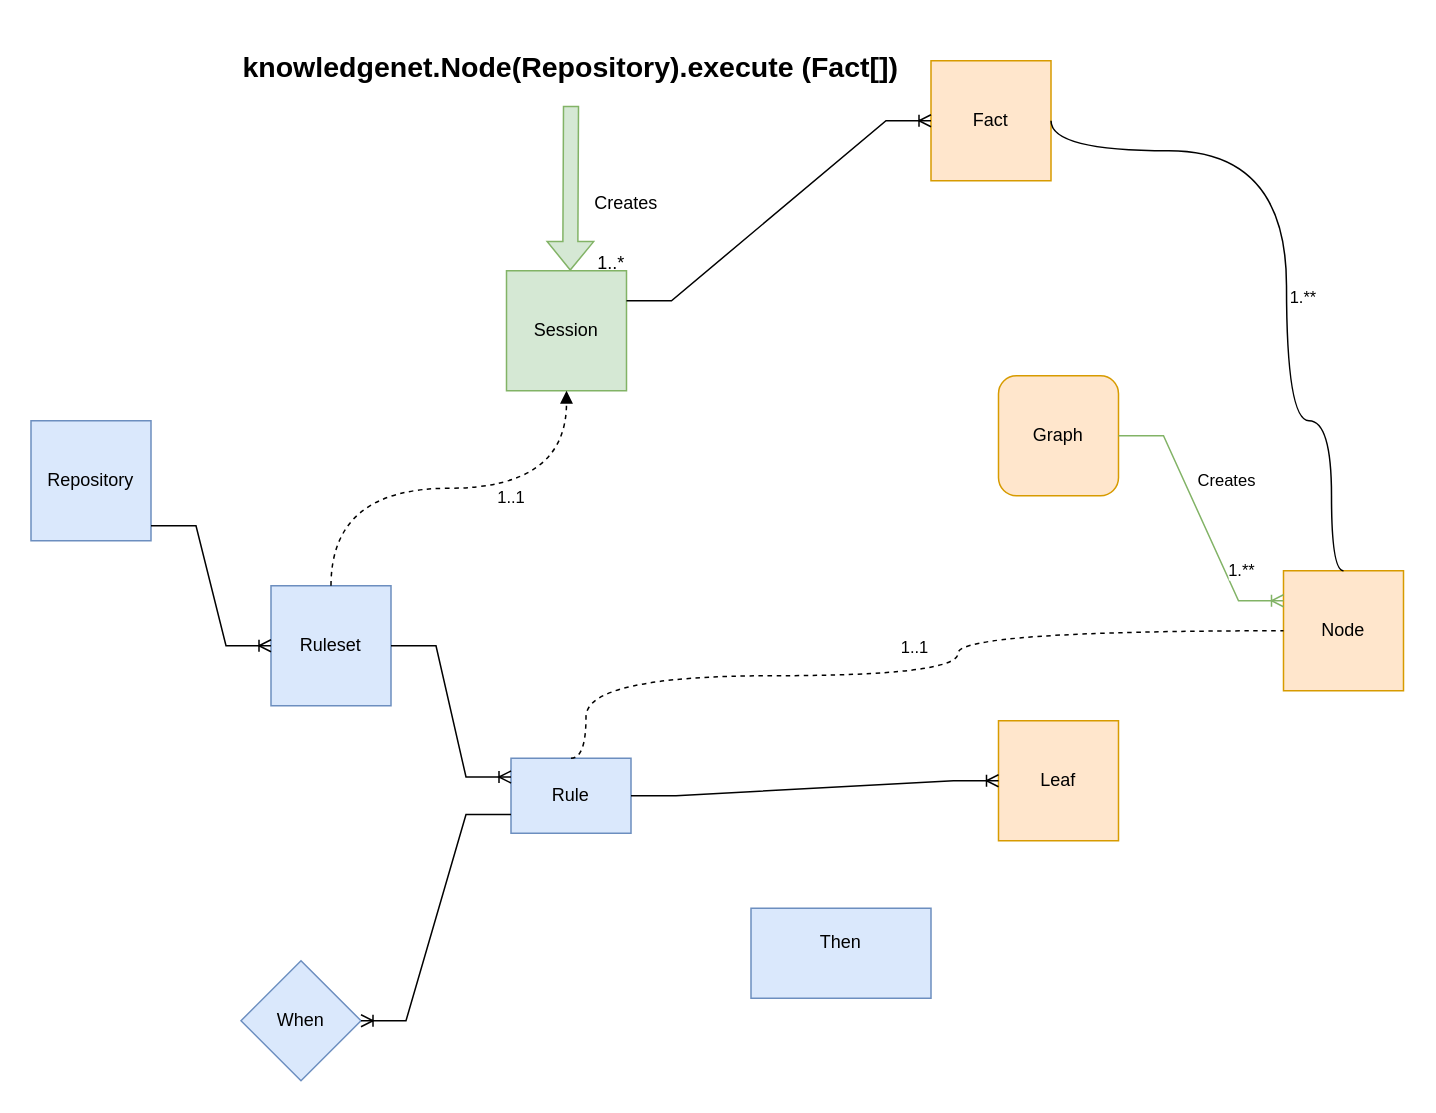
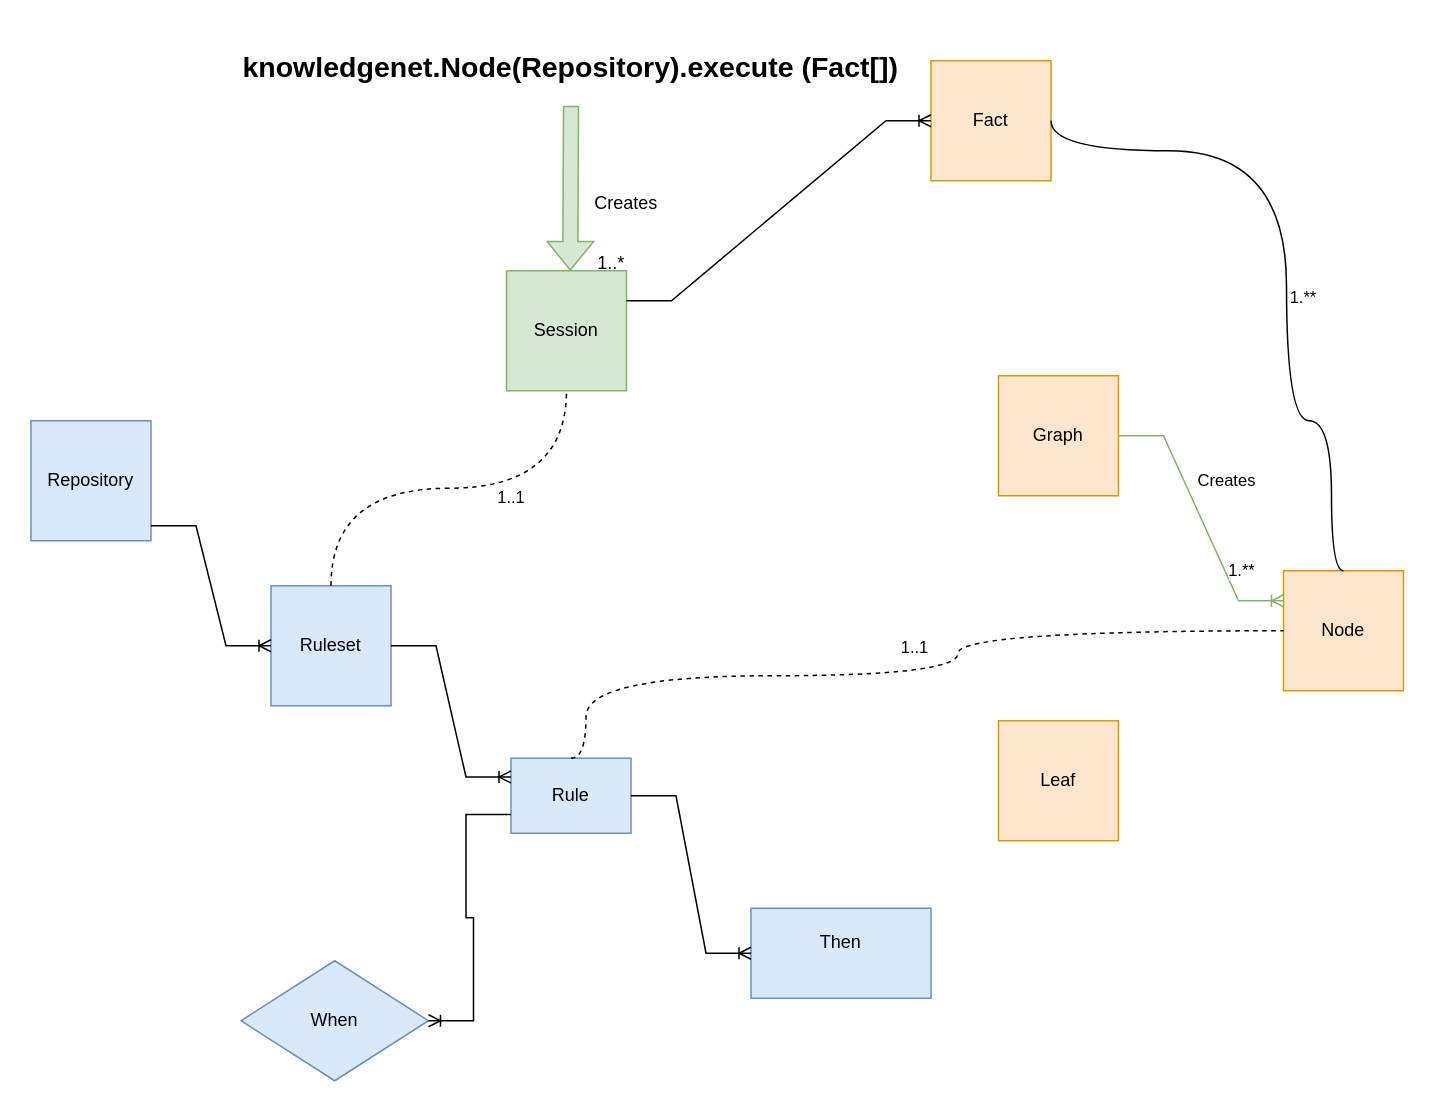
- <mxCell id="9" value="Graph" style="whiteSpace=wrap;html=1;aspect=fixed;fillColor=#ffe6cc;strokeColor=#d79b00;rounded=1;" parent="1" vertex="1"><mxGeometry x="665" y="250" width="80" height="80" as="geometry" /></mxCell>
+ <mxCell id="9" value="Graph" style="whiteSpace=wrap;html=1;aspect=fixed;fillColor=#ffe6cc;strokeColor=#d79b00;" parent="1" vertex="1"><mxGeometry x="665" y="250" width="80" height="80" as="geometry" /></mxCell>
- <mxCell id="25" value="" style="endArrow=block;dashed=1;html=1;rounded=0;exitX=0.5;exitY=0;exitDx=0;exitDy=0;entryX=0.5;entryY=1;entryDx=0;entryDy=0;edgeStyle=orthogonalEdgeStyle;curved=1;" parent="1" source="3" target="7" edge="1"><mxGeometry width="50" height="50" relative="1" as="geometry"><mxPoint x="317" y="370" as="sourcePoint" /><mxPoint x="367" y="320" as="targetPoint" /></mxGeometry></mxCell>
+ <mxCell id="25" value="" style="endArrow=none;dashed=1;html=1;rounded=0;exitX=0.5;exitY=0;exitDx=0;exitDy=0;entryX=0.5;entryY=1;entryDx=0;entryDy=0;edgeStyle=orthogonalEdgeStyle;curved=1;" parent="1" source="3" target="7" edge="1"><mxGeometry width="50" height="50" relative="1" as="geometry"><mxPoint x="317" y="370" as="sourcePoint" /><mxPoint x="367" y="320" as="targetPoint" /></mxGeometry></mxCell>
- <mxCell id="18" value="" style="edgeStyle=entityRelationEdgeStyle;fontSize=12;html=1;endArrow=ERoneToMany;rounded=0;exitX=1;exitY=0.5;exitDx=0;exitDy=0;" parent="1" source="4" target="11" edge="1"><mxGeometry width="100" height="100" relative="1" as="geometry"><mxPoint x="330" y="510" as="sourcePoint" /><mxPoint x="430" y="410" as="targetPoint" /></mxGeometry></mxCell>
+ <mxCell id="18" value="" style="edgeStyle=entityRelationEdgeStyle;fontSize=12;html=1;endArrow=ERoneToMany;rounded=0;entryX=0;entryY=0.5;entryDx=0;entryDy=0;exitX=1;exitY=0.5;exitDx=0;exitDy=0;" parent="1" source="4" target="6" edge="1"><mxGeometry width="100" height="100" relative="1" as="geometry"><mxPoint x="330" y="510" as="sourcePoint" /><mxPoint x="430" y="410" as="targetPoint" /></mxGeometry></mxCell>
- <mxCell id="5" value="When" style="rhombus;whiteSpace=wrap;html=1;fillColor=#dae8fc;strokeColor=#6c8ebf;" parent="1" vertex="1"><mxGeometry x="160" y="640" width="80" height="80" as="geometry" /></mxCell>
+ <mxCell id="5" value="When" style="rhombus;whiteSpace=wrap;html=1;fillColor=#dae8fc;strokeColor=#6c8ebf;" parent="1" vertex="1"><mxGeometry x="160" y="640" width="125" height="80" as="geometry" /></mxCell>
